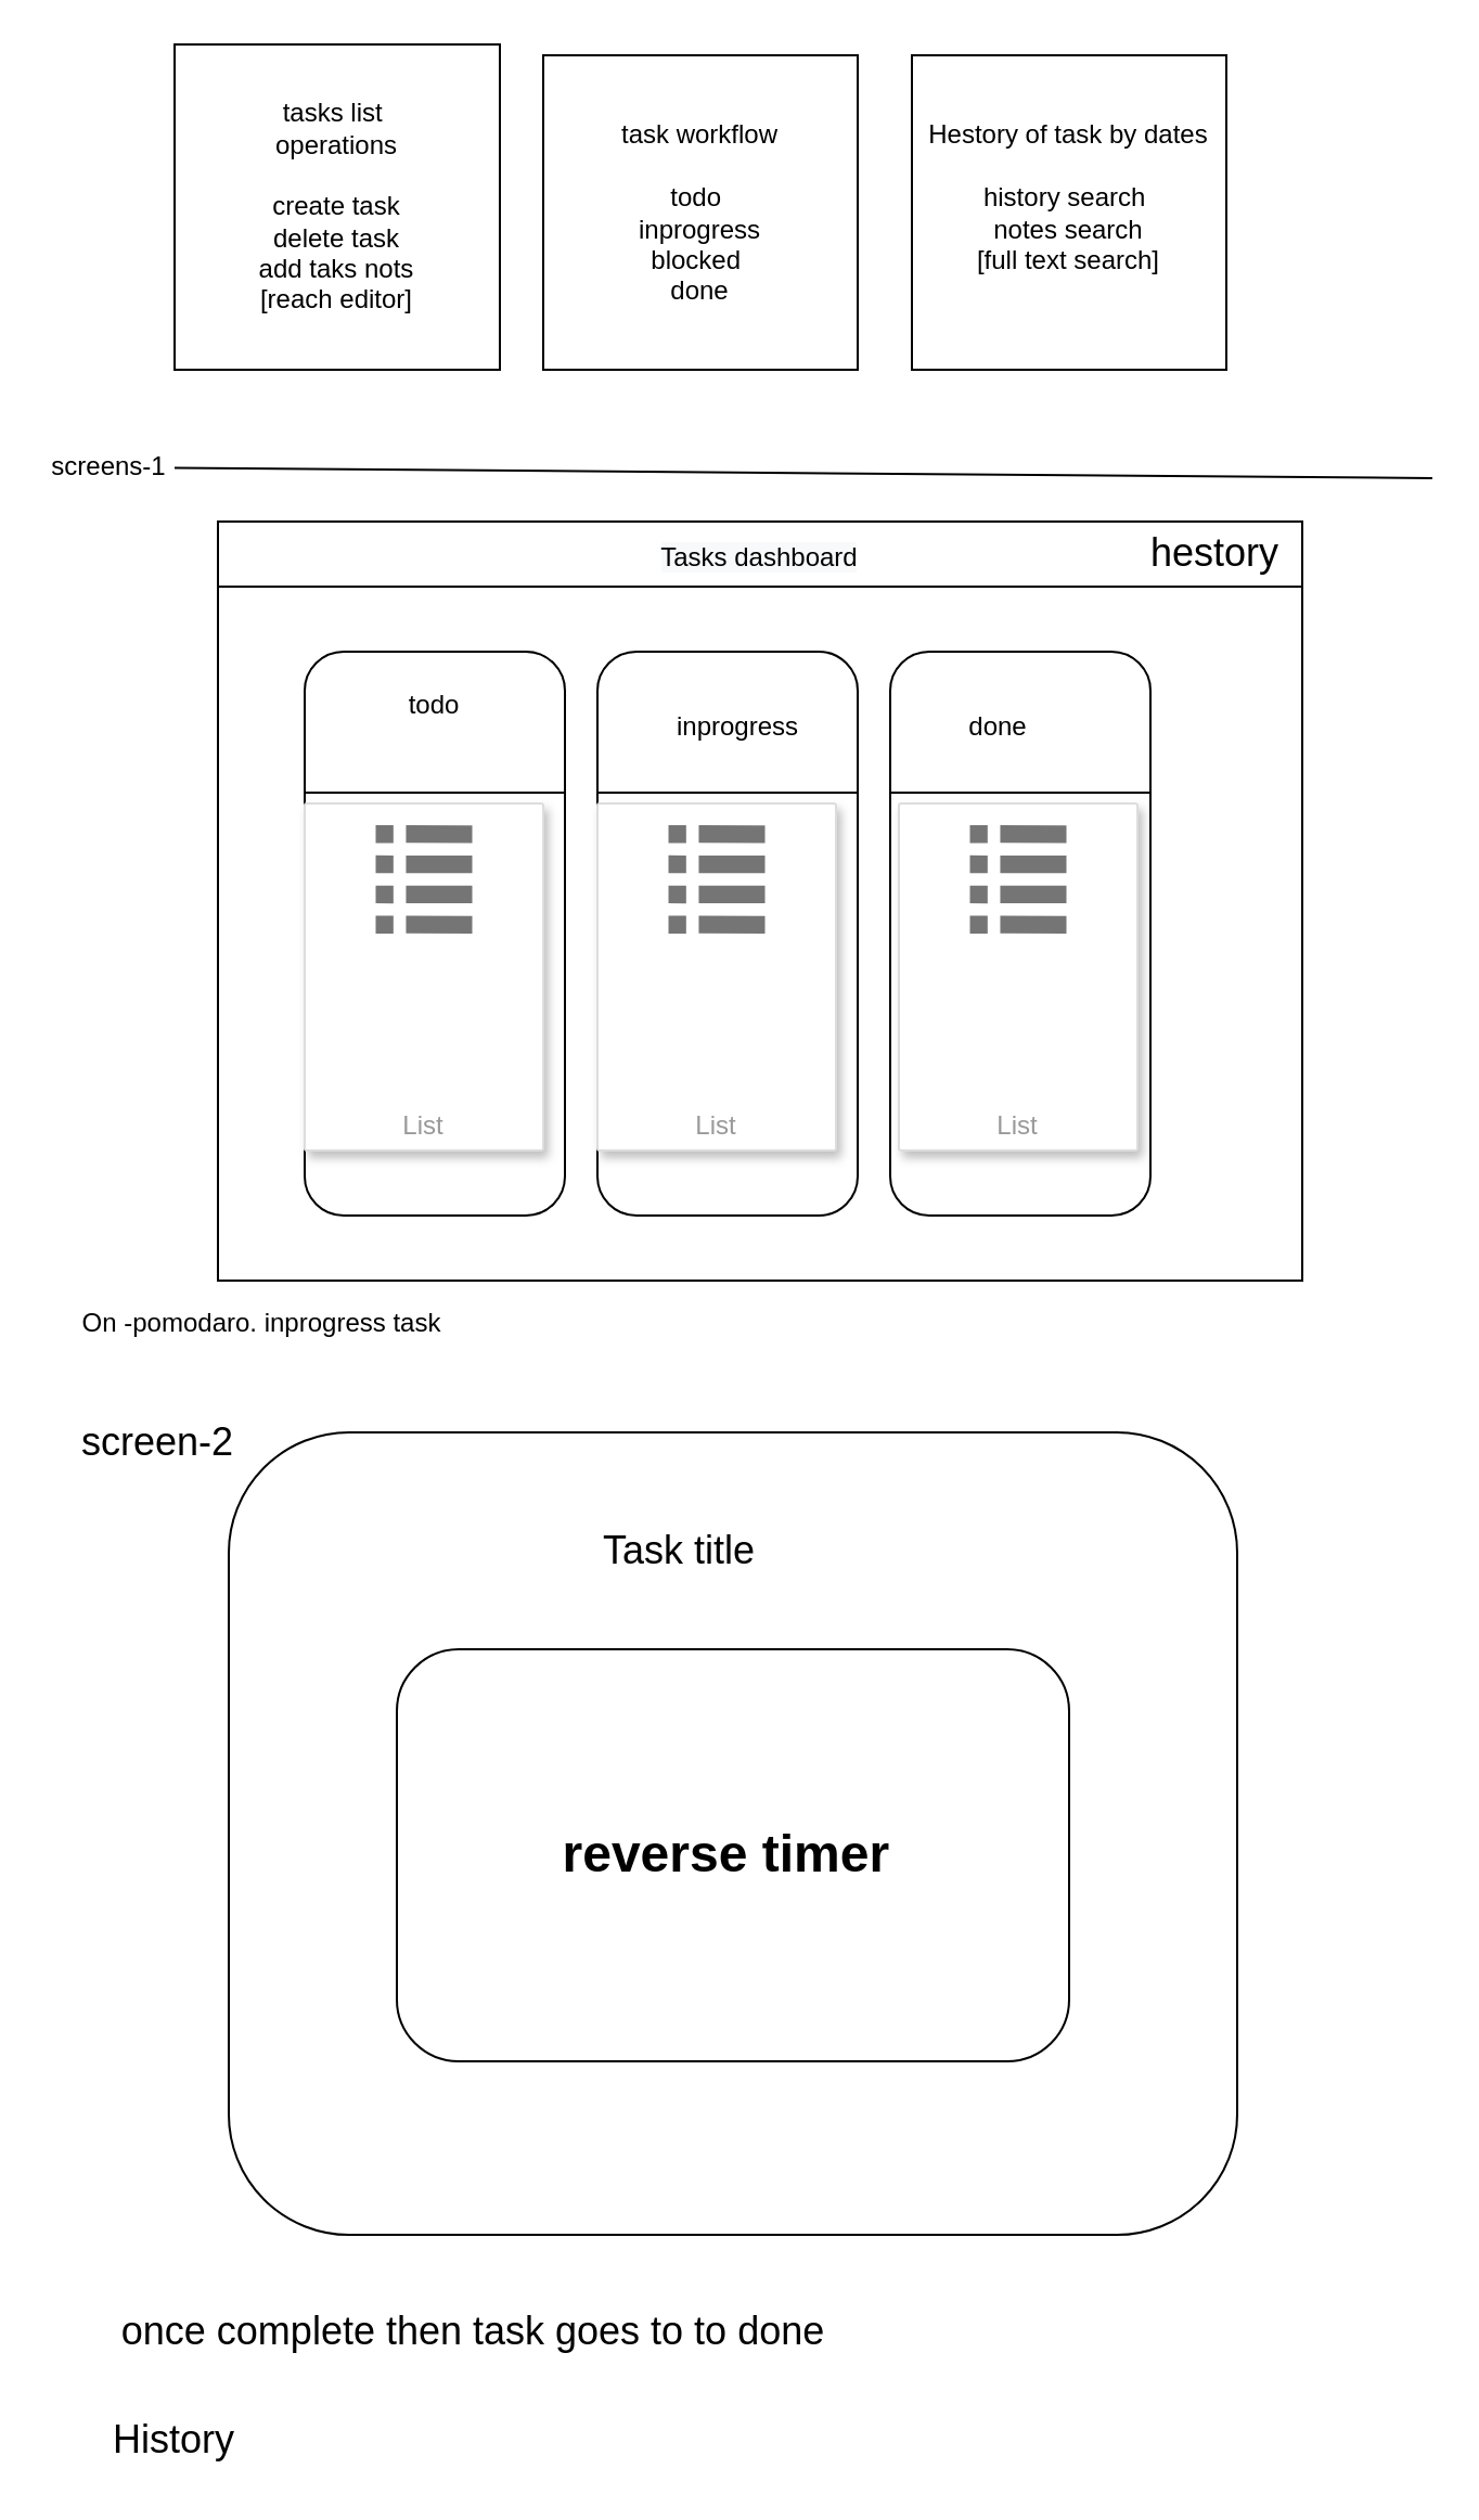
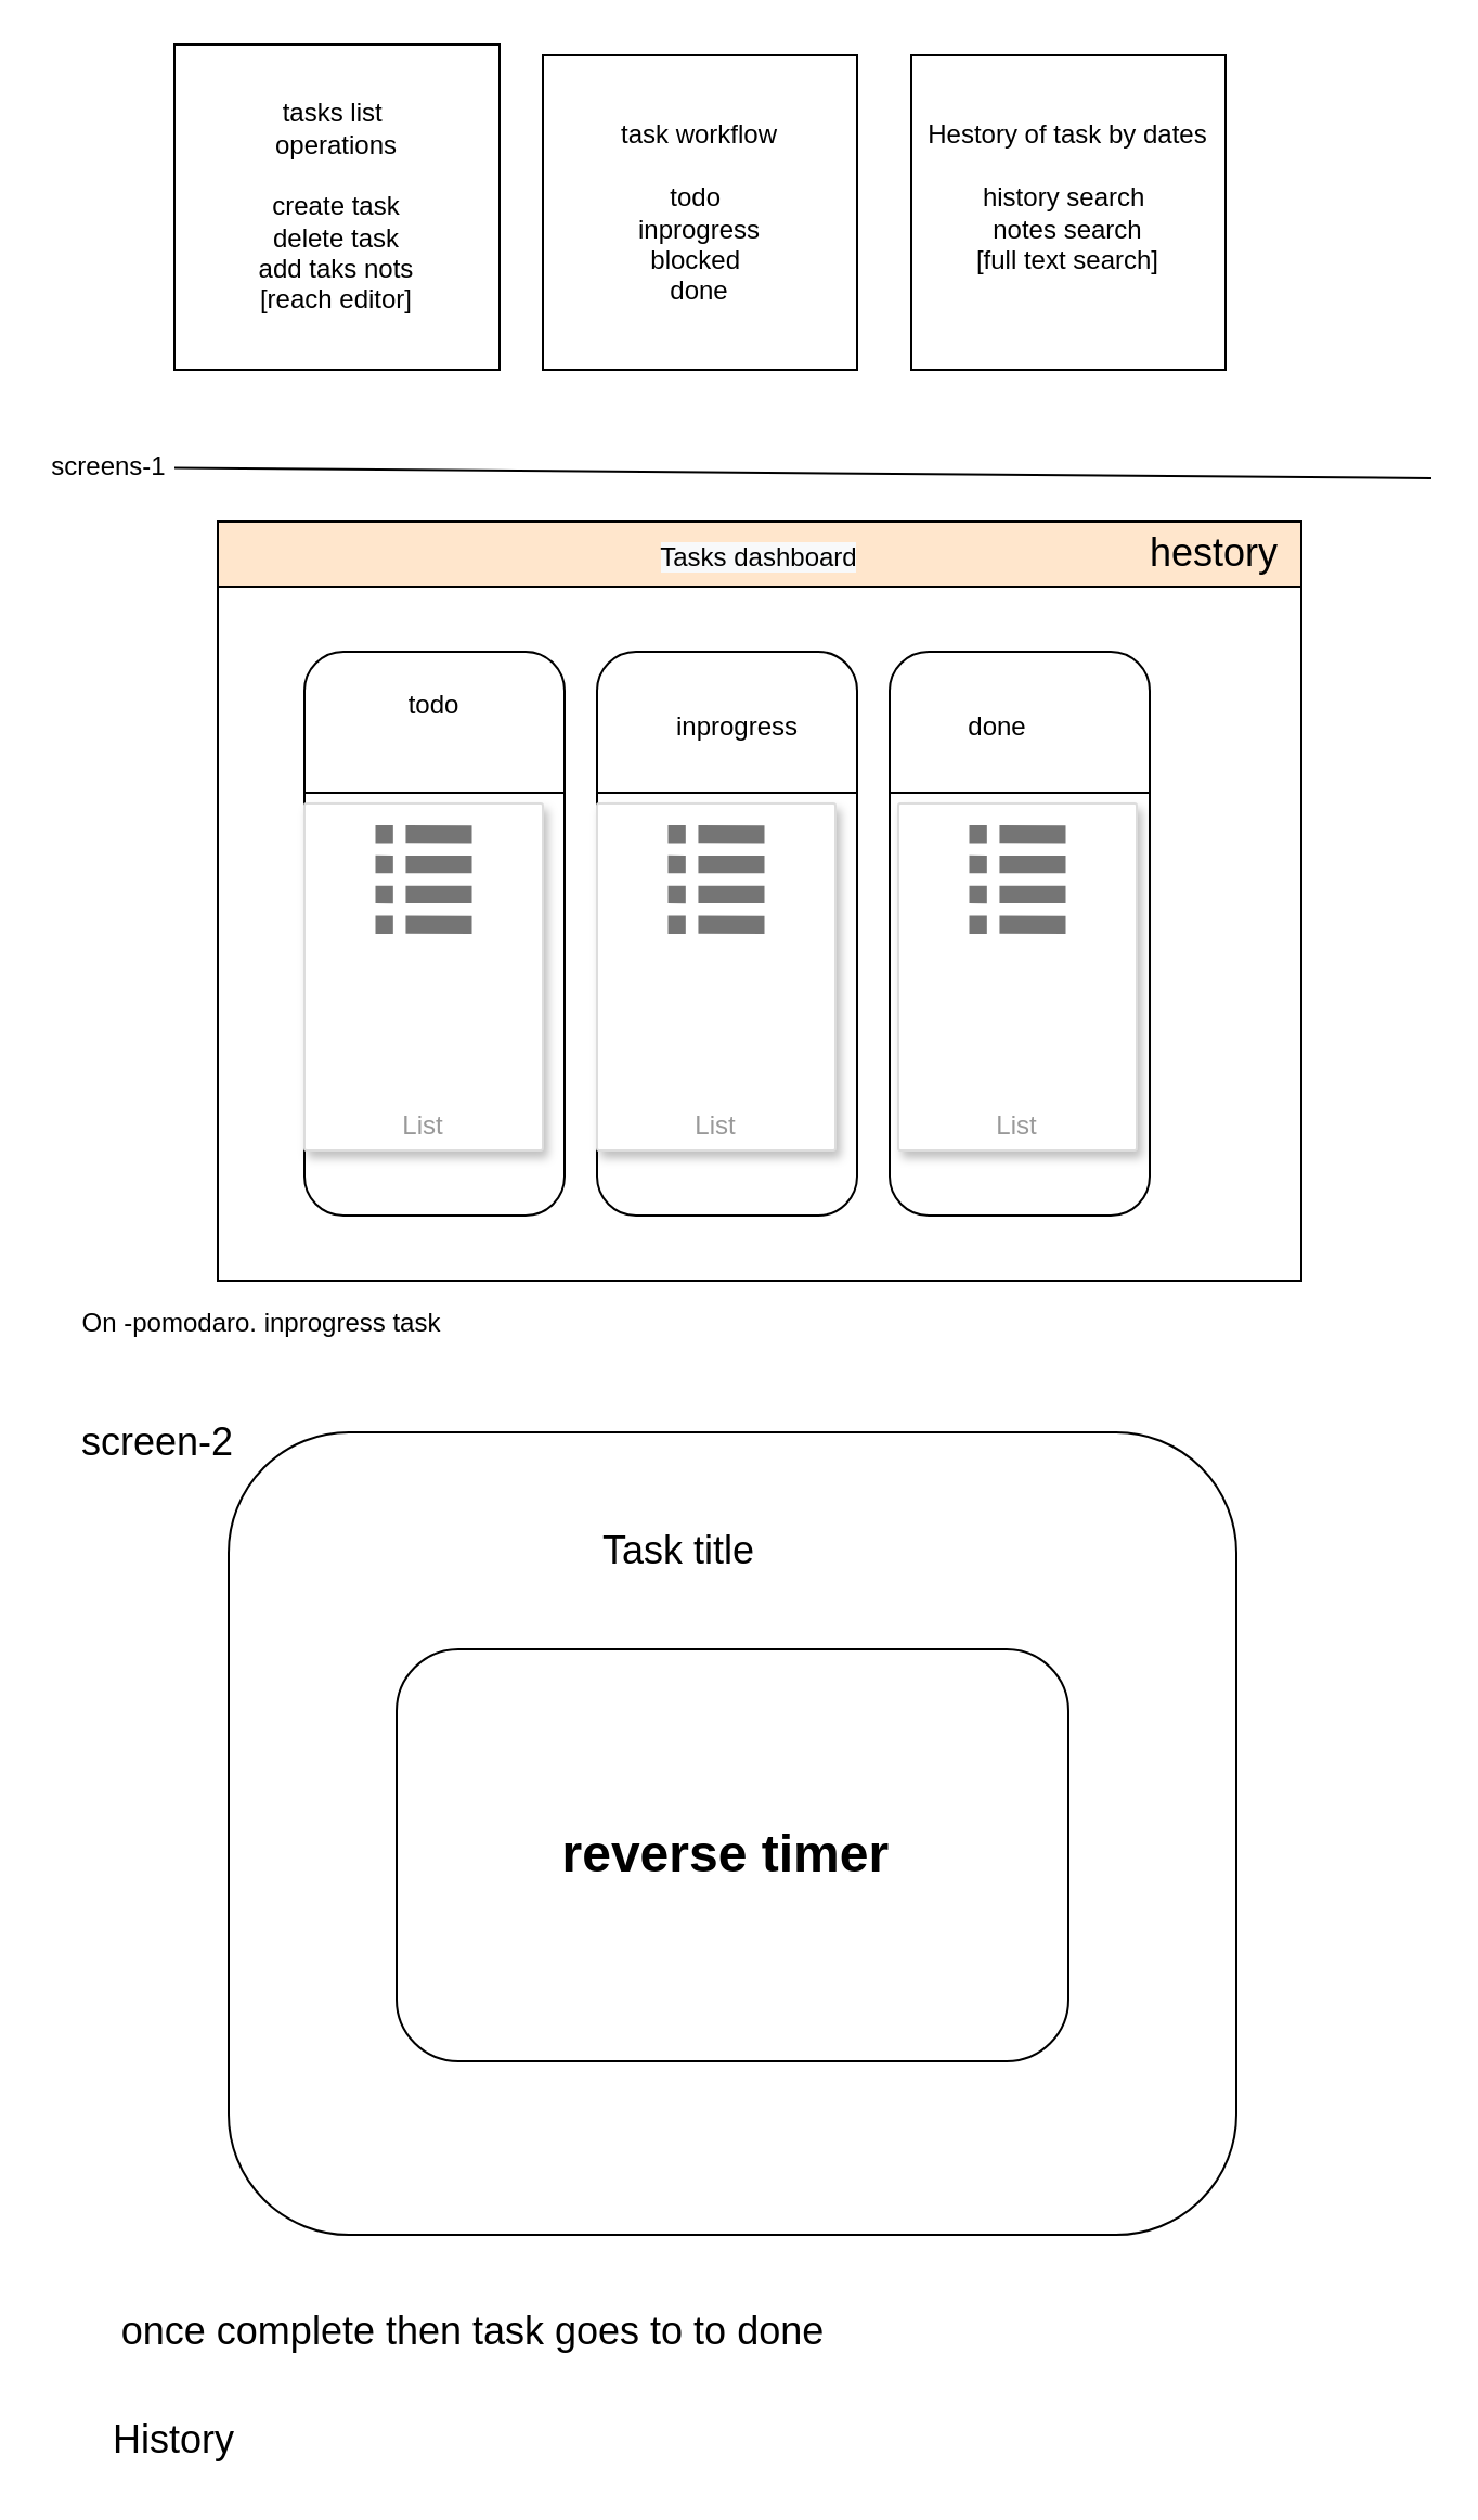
- <mxCell id="29" value="&lt;meta charset=&quot;utf-8&quot;&gt;&lt;span style=&quot;color: rgb(0, 0, 0); font-family: helvetica; font-size: 12px; font-style: normal; font-weight: 400; letter-spacing: normal; text-align: center; text-indent: 0px; text-transform: none; word-spacing: 0px; background-color: rgb(248, 249, 250); display: inline; float: none;&quot;&gt;Tasks dashboard&lt;/span&gt;" style="rounded=0;whiteSpace=wrap;html=1;fontSize=18;" vertex="1" parent="1"><mxGeometry x="100" y="240" width="500" height="30" as="geometry" /></mxCell>
+ <mxCell id="29" value="&lt;meta charset=&quot;utf-8&quot;&gt;&lt;span style=&quot;color: rgb(0, 0, 0); font-family: helvetica; font-size: 12px; font-style: normal; font-weight: 400; letter-spacing: normal; text-align: center; text-indent: 0px; text-transform: none; word-spacing: 0px; background-color: rgb(248, 249, 250); display: inline; float: none;&quot;&gt;Tasks dashboard&lt;/span&gt;" style="rounded=0;whiteSpace=wrap;html=1;fontSize=18;fillColor=#ffe6cc;" vertex="1" parent="1"><mxGeometry x="100" y="240" width="500" height="30" as="geometry" /></mxCell>
